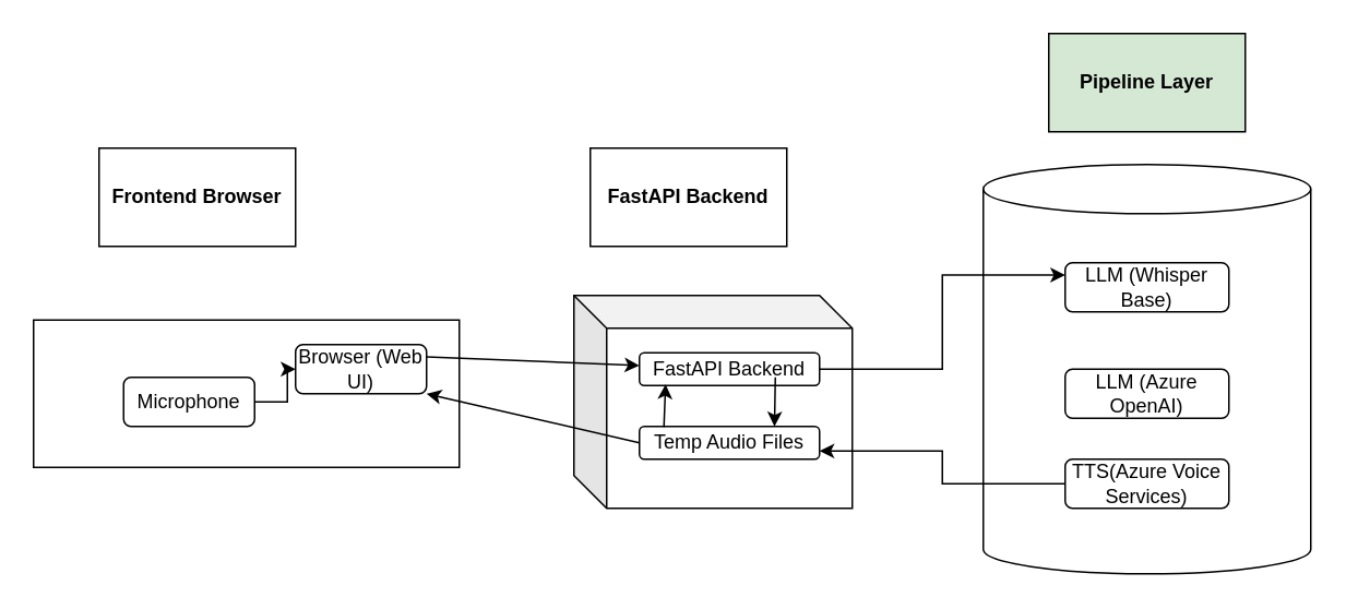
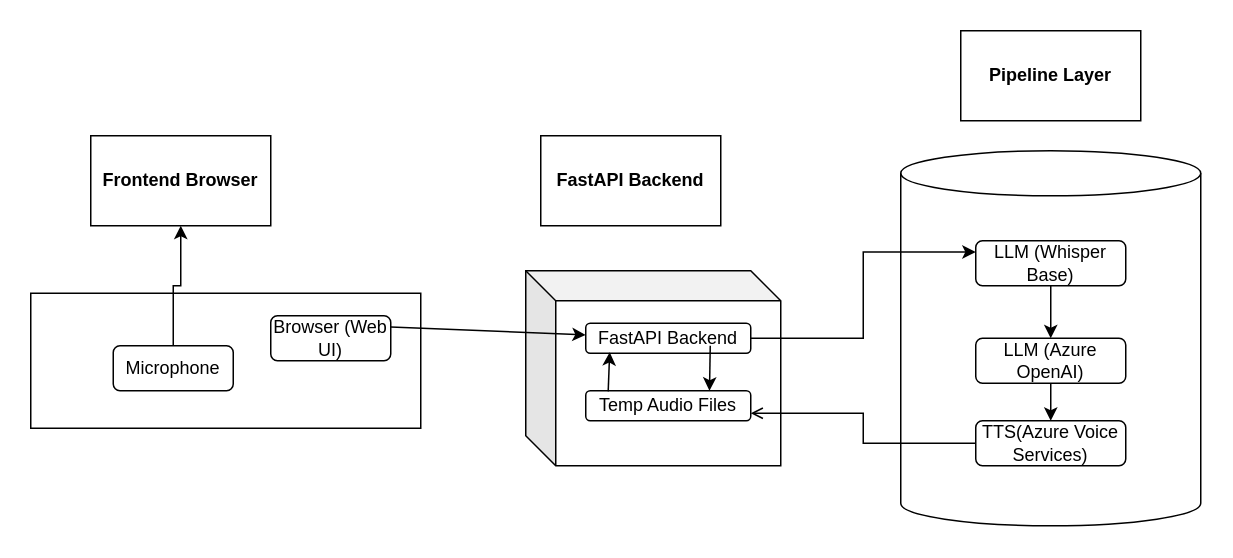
- <mxCell id="23" value="&lt;b&gt;Pipeline Layer&lt;/b&gt;" style="whiteSpace=wrap;html=1;fillColor=#d5e8d4;" vertex="1" parent="1"><mxGeometry x="640" y="20" width="120" height="60" as="geometry" /></mxCell>
+ <mxCell id="23" value="&lt;b&gt;Pipeline Layer&lt;/b&gt;" style="whiteSpace=wrap;html=1;" vertex="1" parent="1"><mxGeometry x="640" y="20" width="120" height="60" as="geometry" /></mxCell>
+ <mxCell id="7" style="edgeStyle=orthogonalEdgeStyle;rounded=0;orthogonalLoop=1;jettySize=auto;html=1;entryX=0.5;entryY=0;entryDx=0;entryDy=0;" edge="1" parent="1" source="8" target="10"><mxGeometry relative="1" as="geometry" /></mxCell>
- <mxCell id="3" style="edgeStyle=orthogonalEdgeStyle;rounded=0;orthogonalLoop=1;jettySize=auto;html=1;" edge="1" parent="1" source="4" target="18"><mxGeometry relative="1" as="geometry" /></mxCell>
+ <mxCell id="3" style="edgeStyle=orthogonalEdgeStyle;rounded=0;orthogonalLoop=1;jettySize=auto;html=1;" edge="1" parent="1" source="4" target="21"><mxGeometry relative="1" as="geometry" /></mxCell>
- <mxCell id="20" value="" style="endArrow=classic;html=1;rounded=0;exitX=0;exitY=0.5;exitDx=0;exitDy=0;entryX=1;entryY=1;entryDx=0;entryDy=0;" edge="1" parent="1" source="15" target="18"><mxGeometry width="50" height="50" relative="1" as="geometry"><mxPoint x="340" y="260" as="sourcePoint" /><mxPoint x="280" y="260" as="targetPoint" /></mxGeometry></mxCell>
+ <mxCell id="9" style="edgeStyle=orthogonalEdgeStyle;rounded=0;orthogonalLoop=1;jettySize=auto;html=1;exitX=0.5;exitY=1;exitDx=0;exitDy=0;entryX=0.5;entryY=0;entryDx=0;entryDy=0;" edge="1" parent="1" source="10" target="11"><mxGeometry relative="1" as="geometry" /></mxCell>
- <mxCell id="12" style="edgeStyle=orthogonalEdgeStyle;rounded=0;orthogonalLoop=1;jettySize=auto;html=1;entryX=1;entryY=0.75;entryDx=0;entryDy=0;" edge="1" parent="1" source="11" target="15"><mxGeometry relative="1" as="geometry" /></mxCell>
+ <mxCell id="12" style="edgeStyle=orthogonalEdgeStyle;rounded=0;orthogonalLoop=1;jettySize=auto;html=1;entryX=1;entryY=0.75;entryDx=0;entryDy=0;endArrow=open;" edge="1" parent="1" source="11" target="15"><mxGeometry relative="1" as="geometry" /></mxCell>
